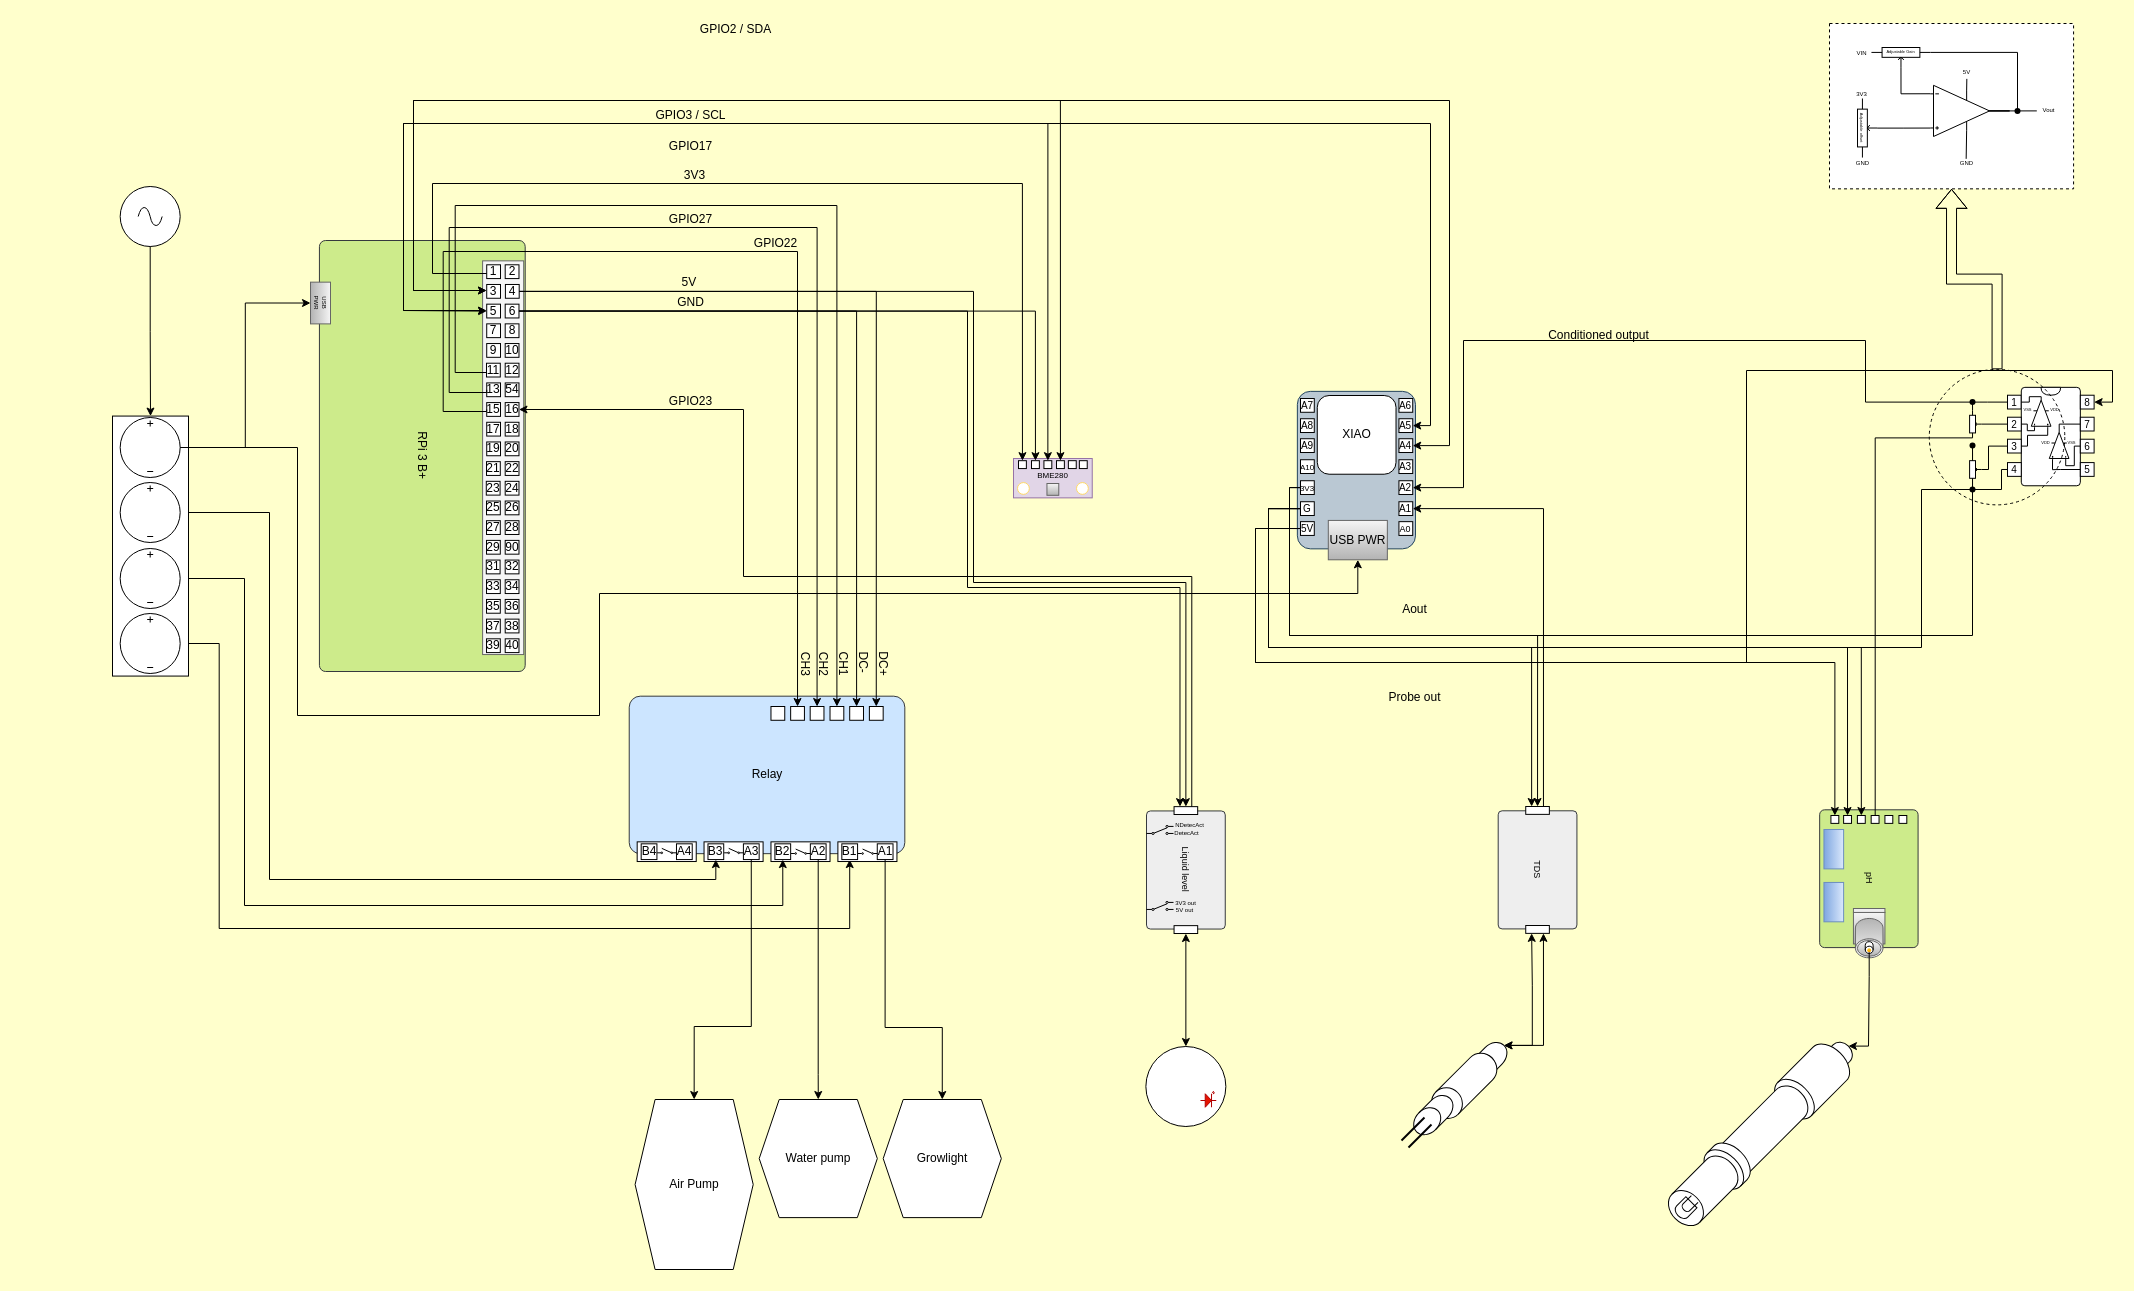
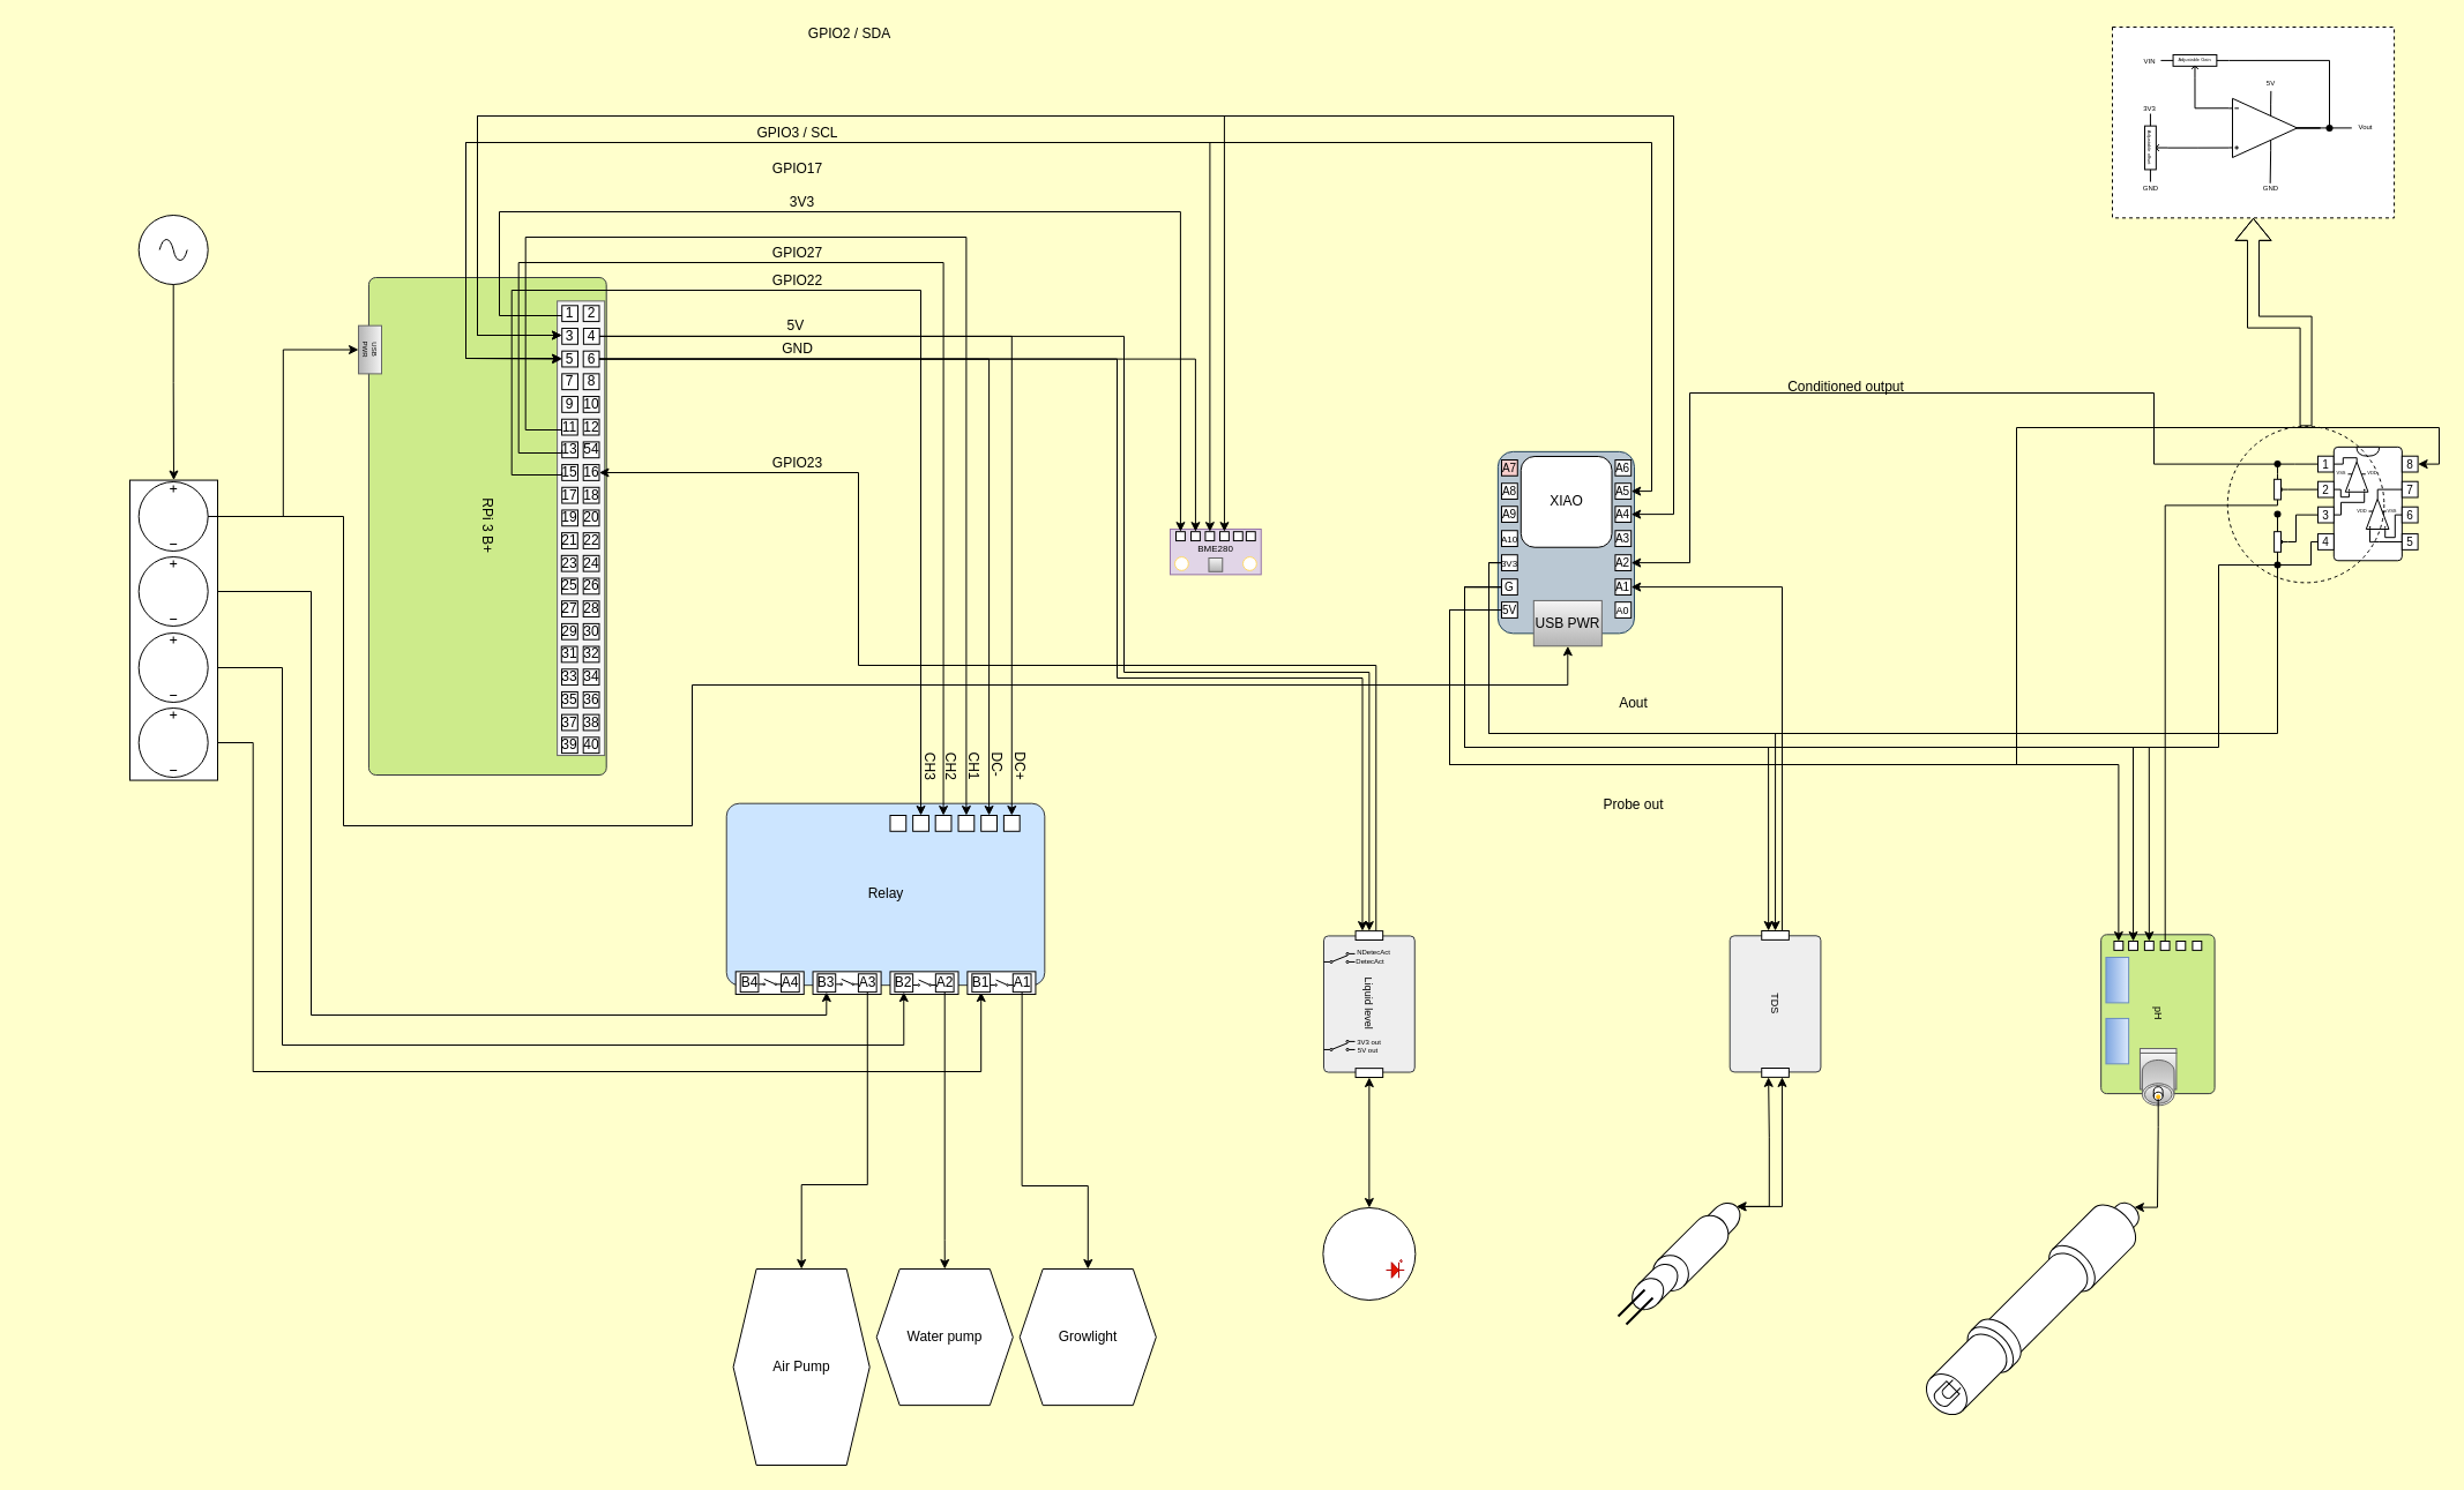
- <mxCell id="71" value="GPIO22" style="text;html=1;align=center;verticalAlign=middle;resizable=0;points=[];autosize=1;strokeColor=none;fillColor=none;fontSize=12;fontColor=#000000;rounded=0;" parent="1" vertex="1"><mxGeometry x="748.68" y="234" width="53" height="18" as="geometry" /></mxCell>
+ <mxCell id="71" value="GPIO22" style="text;html=1;align=center;verticalAlign=middle;resizable=0;points=[];autosize=1;strokeColor=none;fillColor=none;fontSize=12;fontColor=#000000;rounded=0;" parent="1" vertex="1"><mxGeometry x="663.68" y="234" width="53" height="18" as="geometry" /></mxCell>
- <mxCell id="137" value="&lt;font style=&quot;font-size: 10px&quot;&gt;A7&lt;/font&gt;" style="whiteSpace=wrap;html=1;aspect=fixed;rounded=0;" parent="133" vertex="1"><mxGeometry x="3.136" y="19.78" width="13.779" height="13.78" as="geometry" /></mxCell>
+ <mxCell id="137" value="&lt;font style=&quot;font-size: 10px&quot;&gt;A7&lt;/font&gt;" style="whiteSpace=wrap;html=1;aspect=fixed;rounded=0;fillColor=#f8cecc;" parent="133" vertex="1"><mxGeometry x="3.136" y="19.78" width="13.779" height="13.78" as="geometry" /></mxCell>
- <mxCell id="52" value="90" style="whiteSpace=wrap;html=1;aspect=fixed;rounded=0;" parent="22" vertex="1"><mxGeometry x="22.596" y="279.526" width="13.779" height="13.78" as="geometry" /></mxCell>
+ <mxCell id="52" value="30" style="whiteSpace=wrap;html=1;aspect=fixed;rounded=0;" parent="22" vertex="1"><mxGeometry x="22.596" y="279.526" width="13.779" height="13.78" as="geometry" /></mxCell>
